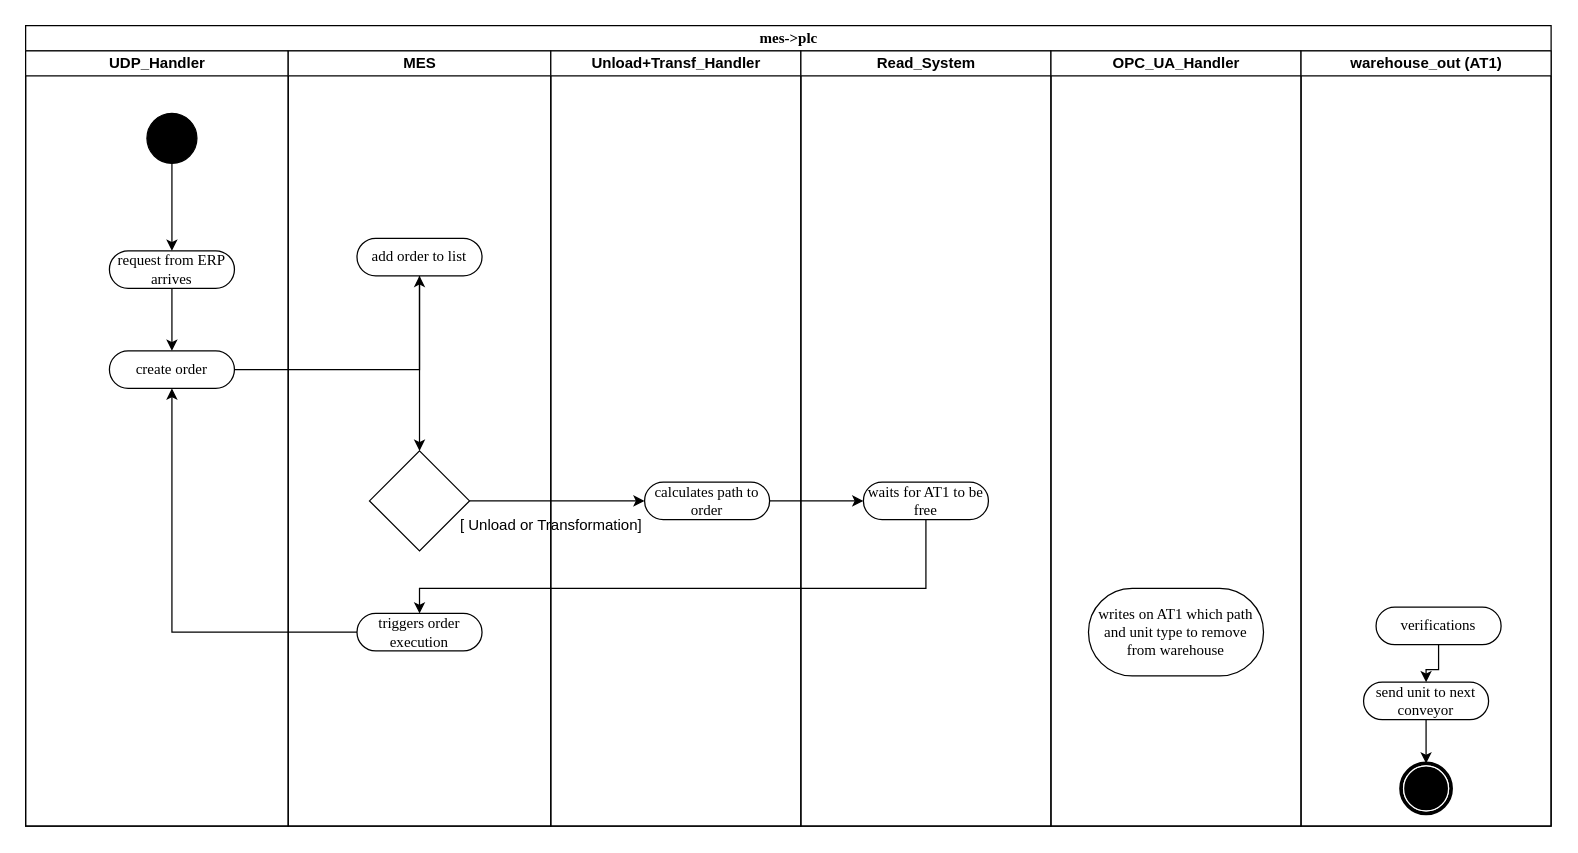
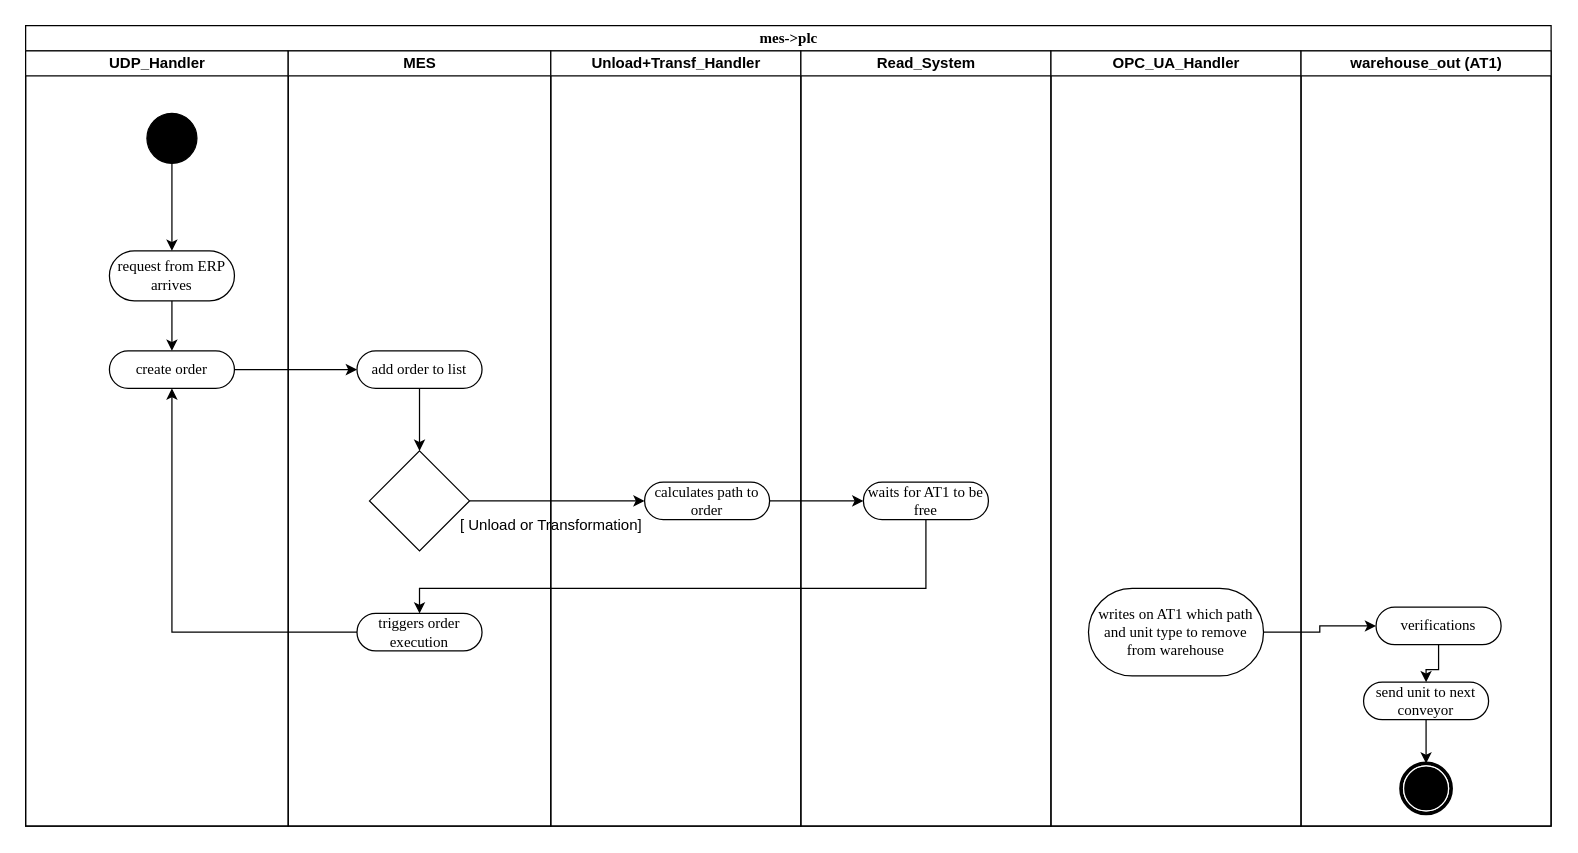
- <mxCell id="13" value="add order to list" style="rounded=1;whiteSpace=wrap;html=1;shadow=0;comic=0;labelBackgroundColor=none;strokeWidth=1;fontFamily=Verdana;fontSize=12;align=center;arcSize=50;" parent="9" vertex="1"><mxGeometry x="55" y="150" width="100" height="30" as="geometry" /></mxCell>
+ <mxCell id="13" value="add order to list" style="rounded=1;whiteSpace=wrap;html=1;shadow=0;comic=0;labelBackgroundColor=none;strokeWidth=1;fontFamily=Verdana;fontSize=12;align=center;arcSize=50;" parent="9" vertex="1"><mxGeometry x="55" y="240" width="100" height="30" as="geometry" /></mxCell>
- <mxCell id="5" value="request from ERP arrives" style="rounded=1;whiteSpace=wrap;html=1;shadow=0;comic=0;labelBackgroundColor=none;strokeWidth=1;fontFamily=Verdana;fontSize=12;align=center;arcSize=50;" parent="3" vertex="1"><mxGeometry x="67" y="160" width="100" height="30" as="geometry" /></mxCell>
+ <mxCell id="5" value="request from ERP arrives" style="rounded=1;whiteSpace=wrap;html=1;shadow=0;comic=0;labelBackgroundColor=none;strokeWidth=1;fontFamily=Verdana;fontSize=12;align=center;arcSize=50;" parent="3" vertex="1"><mxGeometry x="67" y="160" width="100" height="40" as="geometry" /></mxCell>
+ <mxCell id="32" style="edgeStyle=orthogonalEdgeStyle;rounded=0;orthogonalLoop=1;jettySize=auto;html=1;entryX=0;entryY=0.5;entryDx=0;entryDy=0;" parent="2" source="24" target="29" edge="1"><mxGeometry relative="1" as="geometry" /></mxCell>
